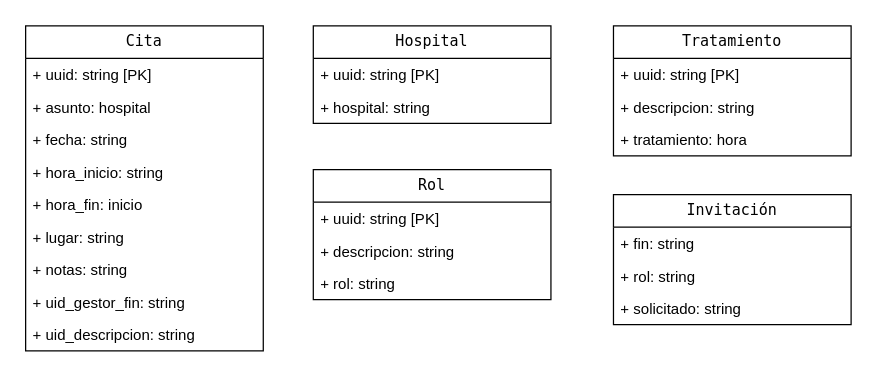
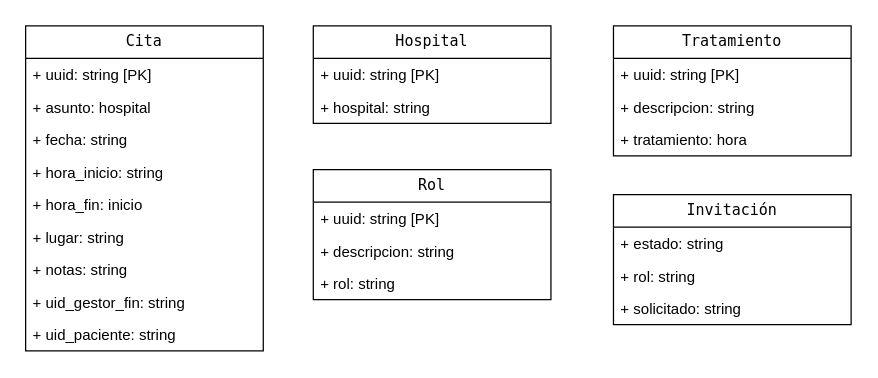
- <mxCell id="16" value="+ fin: string" style="text;strokeColor=none;fillColor=none;align=left;verticalAlign=top;spacingLeft=4;spacingRight=4;overflow=hidden;rotatable=0;points=[[0,0.5],[1,0.5]];portConstraint=eastwest;whiteSpace=wrap;html=1;" vertex="1" parent="15"><mxGeometry y="26" width="190" height="26" as="geometry" /></mxCell>
+ <mxCell id="16" value="+ estado: string" style="text;strokeColor=none;fillColor=none;align=left;verticalAlign=top;spacingLeft=4;spacingRight=4;overflow=hidden;rotatable=0;points=[[0,0.5],[1,0.5]];portConstraint=eastwest;whiteSpace=wrap;html=1;" vertex="1" parent="15"><mxGeometry y="26" width="190" height="26" as="geometry" /></mxCell>
- <mxCell id="11" value="+&amp;nbsp;&lt;span class=&quot;database-key&quot;&gt;uid_descripcion&lt;/span&gt;&lt;span style=&quot;background-color: initial;&quot;&gt;: string&lt;/span&gt;" style="text;strokeColor=none;fillColor=none;align=left;verticalAlign=top;spacingLeft=4;spacingRight=4;overflow=hidden;rotatable=0;points=[[0,0.5],[1,0.5]];portConstraint=eastwest;whiteSpace=wrap;html=1;" parent="2" vertex="1"><mxGeometry y="234" width="190" height="26" as="geometry" /></mxCell>
+ <mxCell id="11" value="+&amp;nbsp;&lt;span class=&quot;database-key&quot;&gt;uid_paciente&lt;/span&gt;&lt;span style=&quot;background-color: initial;&quot;&gt;: string&lt;/span&gt;" style="text;strokeColor=none;fillColor=none;align=left;verticalAlign=top;spacingLeft=4;spacingRight=4;overflow=hidden;rotatable=0;points=[[0,0.5],[1,0.5]];portConstraint=eastwest;whiteSpace=wrap;html=1;" parent="2" vertex="1"><mxGeometry y="234" width="190" height="26" as="geometry" /></mxCell>
